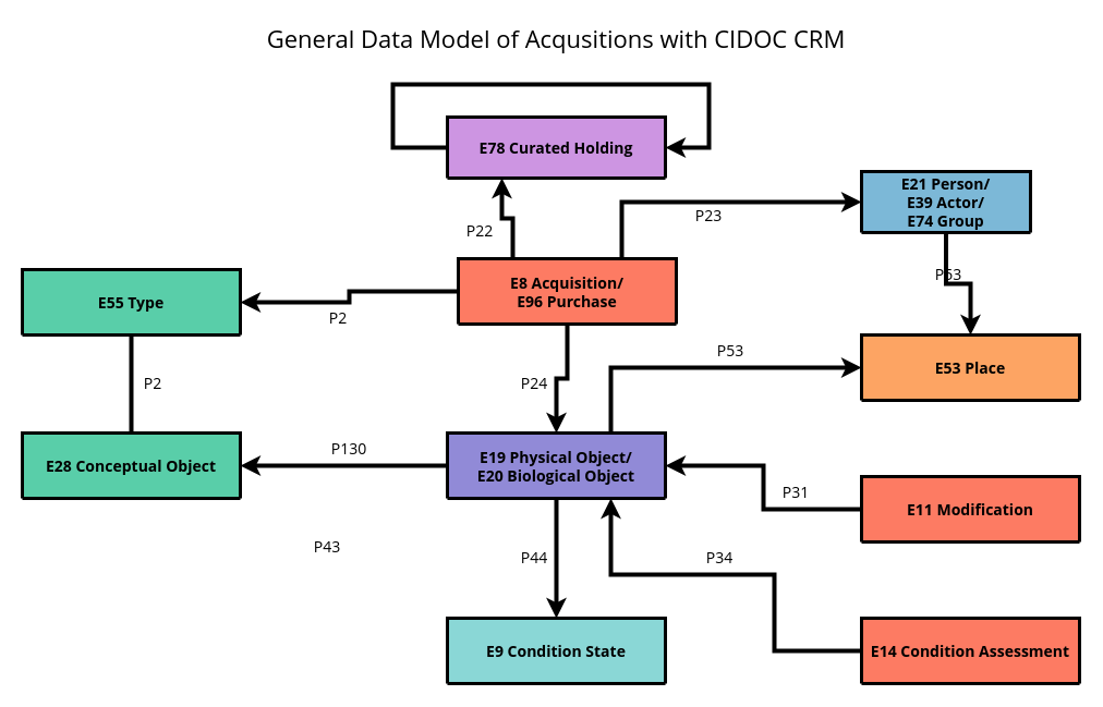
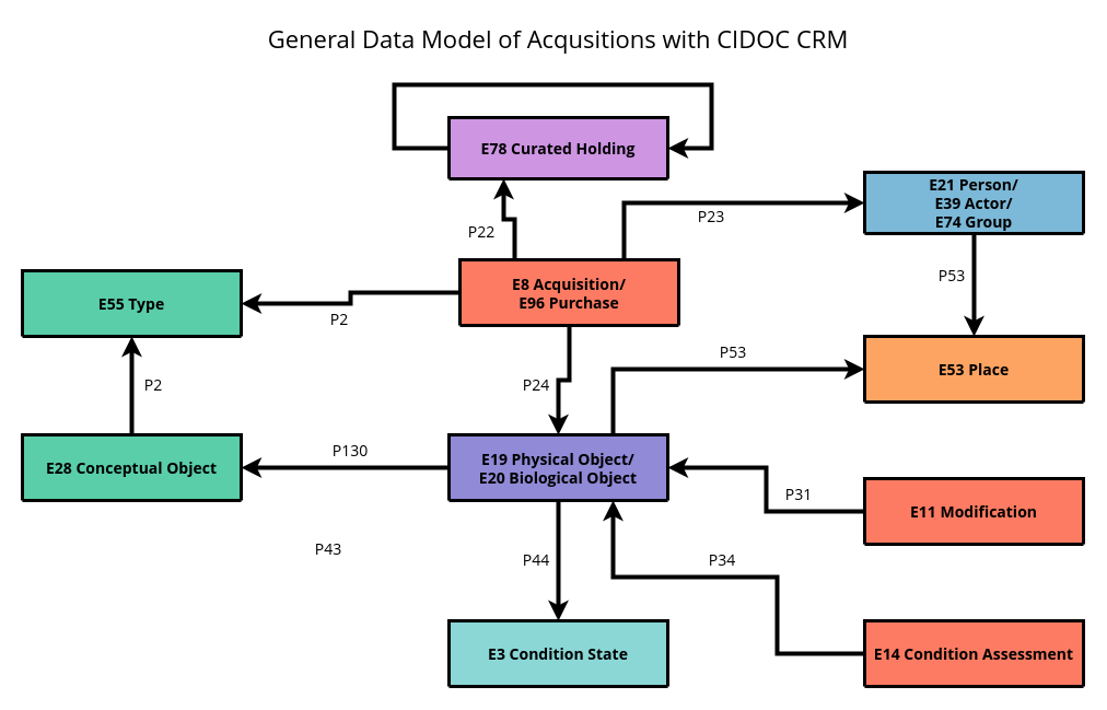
- <mxCell id="13" value="E21 Person/&#10;E39 Actor/&#10;E74 Group" style="swimlane;startSize=56;fontFamily=Open Sans;fontSource=https%3A%2F%2Ffonts.googleapis.com%2Fcss%3Ffamily%3DOpen%2BSans;fontSize=14;strokeWidth=3;fillColor=#3b95c4aa;fontStyle=1" parent="1" vertex="1"><mxGeometry x="790" y="157" width="155" height="56" as="geometry" /></mxCell>
+ <mxCell id="13" value="E21 Person/&#10;E39 Actor/&#10;E74 Group" style="swimlane;startSize=56;fontFamily=Open Sans;fontSource=https%3A%2F%2Ffonts.googleapis.com%2Fcss%3Ffamily%3DOpen%2BSans;fontSize=14;strokeWidth=3;fillColor=#3b95c4aa;fontStyle=1" parent="1" vertex="1"><mxGeometry x="790" y="157" width="200" height="56" as="geometry" /></mxCell>
- <mxCell id="15" style="edgeStyle=orthogonalEdgeStyle;rounded=0;orthogonalLoop=1;jettySize=auto;html=1;exitX=0.5;exitY=0;exitDx=0;exitDy=0;entryX=0.5;entryY=1;entryDx=0;entryDy=0;fontFamily=Open Sans;fontSource=https%3A%2F%2Ffonts.googleapis.com%2Fcss%3Ffamily%3DOpen%2BSans;fontSize=14;strokeWidth=4;endArrow=none;" parent="1" source="16" target="17" edge="1"><mxGeometry relative="1" as="geometry" /></mxCell>
+ <mxCell id="15" style="edgeStyle=orthogonalEdgeStyle;rounded=0;orthogonalLoop=1;jettySize=auto;html=1;exitX=0.5;exitY=0;exitDx=0;exitDy=0;entryX=0.5;entryY=1;entryDx=0;entryDy=0;fontFamily=Open Sans;fontSource=https%3A%2F%2Ffonts.googleapis.com%2Fcss%3Ffamily%3DOpen%2BSans;fontSize=14;strokeWidth=4;" parent="1" source="16" target="17" edge="1"><mxGeometry relative="1" as="geometry" /></mxCell>
- <mxCell id="20" value="E9 Condition State" style="swimlane;startSize=60;fontFamily=Open Sans;fontSource=https%3A%2F%2Ffonts.googleapis.com%2Fcss%3Ffamily%3DOpen%2BSans;fontSize=14;strokeWidth=3;fillColor=#50c4c2aa;" parent="1" vertex="1"><mxGeometry x="410" y="567" width="200" height="60" as="geometry" /></mxCell>
+ <mxCell id="20" value="E3 Condition State" style="swimlane;startSize=60;fontFamily=Open Sans;fontSource=https%3A%2F%2Ffonts.googleapis.com%2Fcss%3Ffamily%3DOpen%2BSans;fontSize=14;strokeWidth=3;fillColor=#50c4c2aa;" parent="1" vertex="1"><mxGeometry x="410" y="567" width="200" height="60" as="geometry" /></mxCell>
